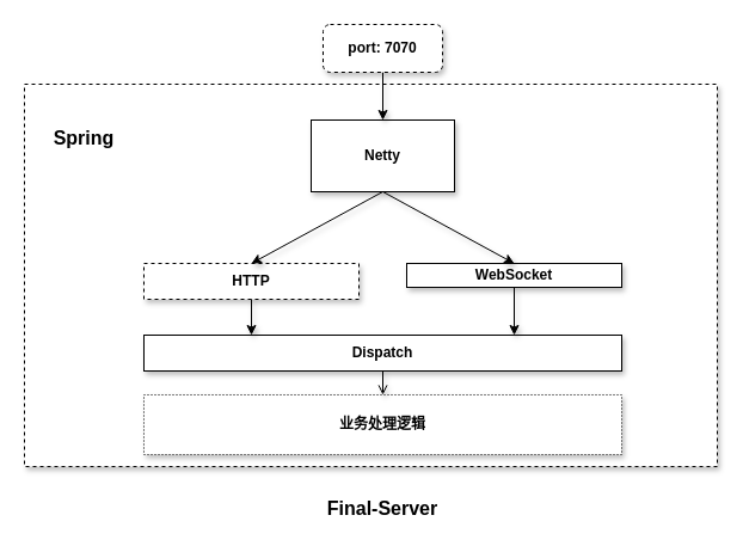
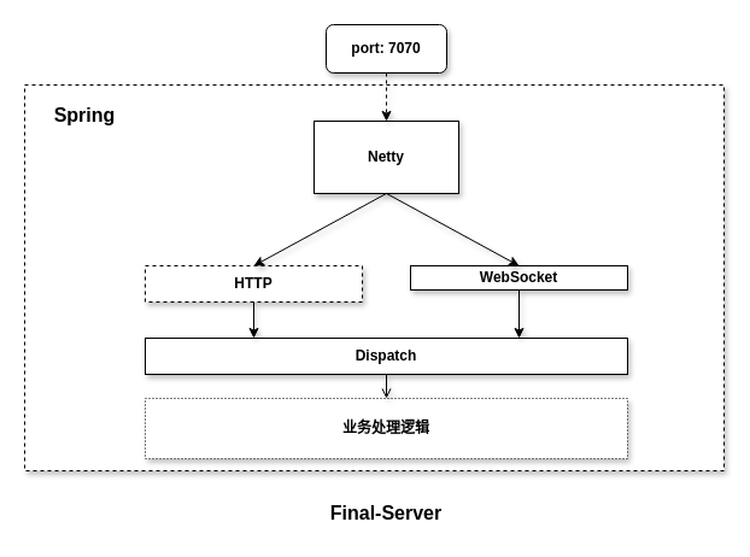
- <mxCell id="9" value="port: 7070" style="rounded=1;whiteSpace=wrap;html=1;shadow=1;fontStyle=1;dashed=1;" parent="1" vertex="1"><mxGeometry x="270" y="20" width="100" height="40" as="geometry" /></mxCell>
+ <mxCell id="9" value="port: 7070" style="rounded=1;whiteSpace=wrap;html=1;shadow=1;fontStyle=1" parent="1" vertex="1"><mxGeometry x="270" y="20" width="100" height="40" as="geometry" /></mxCell>
- <mxCell id="8" value="" style="edgeStyle=orthogonalEdgeStyle;rounded=0;orthogonalLoop=1;jettySize=auto;html=1;shadow=1;fontStyle=1" parent="1" source="9" target="5" edge="1"><mxGeometry relative="1" as="geometry" /></mxCell>
+ <mxCell id="8" value="" style="edgeStyle=orthogonalEdgeStyle;rounded=0;orthogonalLoop=1;jettySize=auto;html=1;shadow=1;fontStyle=1;dashed=1;" parent="1" source="9" target="5" edge="1"><mxGeometry relative="1" as="geometry" /></mxCell>
- <mxCell id="16" value="Spring" style="text;html=1;strokeColor=none;fillColor=none;align=center;verticalAlign=middle;whiteSpace=wrap;rounded=0;dashed=1;dashPattern=1 2;strokeWidth=1;fontSize=16;fontStyle=1;shadow=1;" parent="1" vertex="1"><mxGeometry x="40" y="100" width="60" height="30" as="geometry" /></mxCell>
+ <mxCell id="16" value="Spring" style="text;html=1;strokeColor=none;fillColor=none;align=center;verticalAlign=middle;whiteSpace=wrap;rounded=0;dashed=1;dashPattern=1 2;strokeWidth=1;fontSize=16;fontStyle=1;shadow=1;" parent="1" vertex="1"><mxGeometry x="40" y="80" width="60" height="30" as="geometry" /></mxCell>
